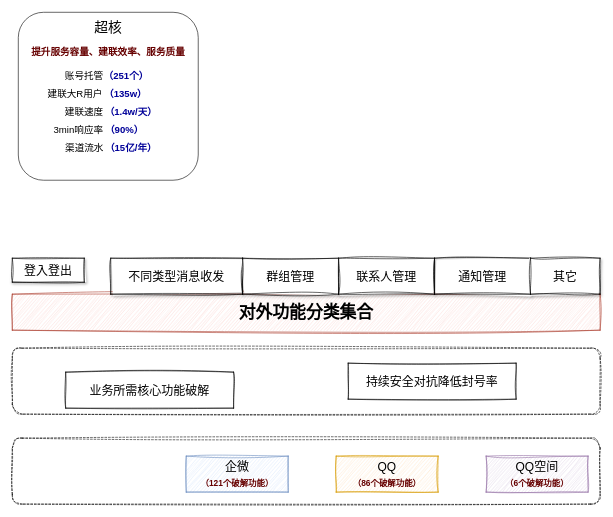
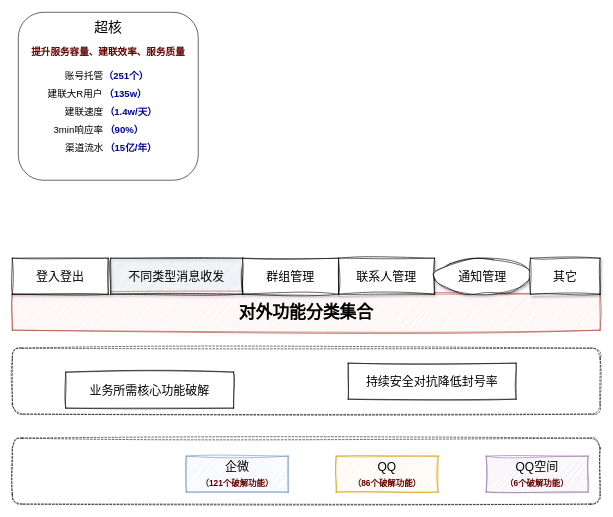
- <mxCell id="10" value="登入登出" style="rounded=0;whiteSpace=wrap;html=1;fontSize=20;sketch=1;curveFitting=1;jiggle=2;shadow=1;glass=0;" vertex="1" parent="1"><mxGeometry x="20" y="430" width="120" height="40" as="geometry" /></mxCell>
+ <mxCell id="10" value="登入登出" style="rounded=0;whiteSpace=wrap;html=1;fontSize=20;sketch=1;curveFitting=1;jiggle=2;shadow=1;glass=0;" vertex="1" parent="1"><mxGeometry x="20" y="430" width="160" height="60" as="geometry" /></mxCell>
- <mxCell id="11" value="不同类型消息收发" style="rounded=0;whiteSpace=wrap;html=1;fontSize=20;sketch=1;curveFitting=1;jiggle=2;shadow=1;glass=0;" vertex="1" parent="1"><mxGeometry x="184" y="430" width="220" height="60" as="geometry" /></mxCell>
+ <mxCell id="11" value="不同类型消息收发" style="rounded=0;whiteSpace=wrap;html=1;fontSize=20;sketch=1;curveFitting=1;jiggle=2;shadow=1;glass=0;fillColor=#dae8fc;" vertex="1" parent="1"><mxGeometry x="184" y="430" width="220" height="60" as="geometry" /></mxCell>
- <mxCell id="14" value="通知管理" style="rounded=0;whiteSpace=wrap;html=1;fontSize=20;sketch=1;curveFitting=1;jiggle=2;shadow=1;glass=0;" vertex="1" parent="1"><mxGeometry x="724" y="430" width="160" height="60" as="geometry" /></mxCell>
+ <mxCell id="14" value="通知管理" style="ellipse;whiteSpace=wrap;html=1;fontSize=20;sketch=1;curveFitting=1;jiggle=2;shadow=1;glass=0;" vertex="1" parent="1"><mxGeometry x="724" y="430" width="160" height="60" as="geometry" /></mxCell>
